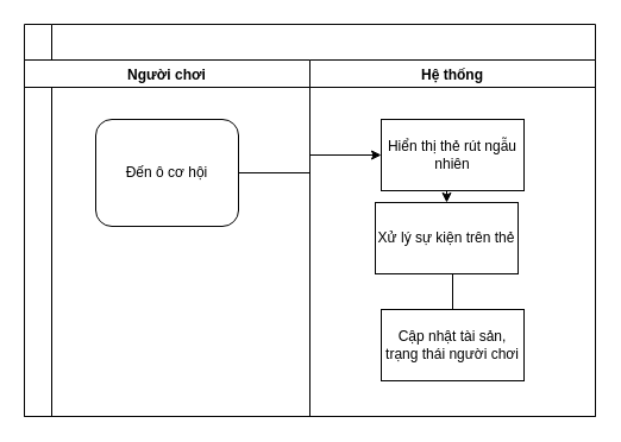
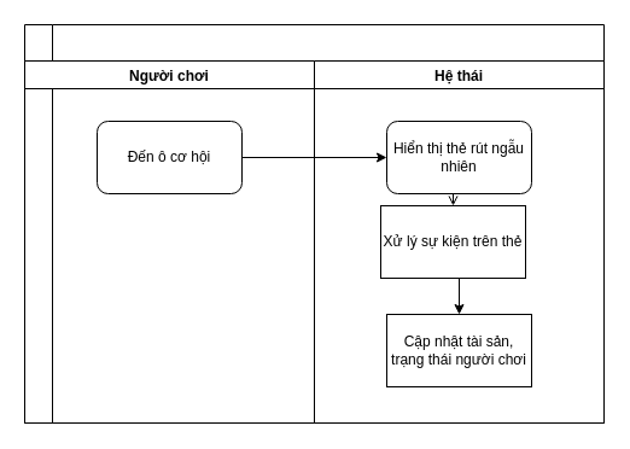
- <mxCell id="5" value="Hệ thống" style="swimlane;horizontal=1;" parent="2" vertex="1"><mxGeometry x="240" y="30" width="240" height="300" as="geometry" /></mxCell>
+ <mxCell id="5" value="Hệ thái" style="swimlane;horizontal=1;" parent="2" vertex="1"><mxGeometry x="240" y="30" width="240" height="300" as="geometry" /></mxCell>
- <mxCell id="7" value="Hiển thị thẻ rút ngẫu nhiên" style="rounded=0;whiteSpace=wrap;html=1;" parent="5" vertex="1"><mxGeometry x="60" y="50" width="120" height="60" as="geometry" /></mxCell>
+ <mxCell id="7" value="Hiển thị thẻ rút ngẫu nhiên" style="whiteSpace=wrap;html=1;rounded=1;" parent="5" vertex="1"><mxGeometry x="60" y="50" width="120" height="60" as="geometry" /></mxCell>
- <mxCell id="4" value="Đến ô cơ hội" style="rounded=1;whiteSpace=wrap;html=1;" parent="3" vertex="1"><mxGeometry x="60" y="50" width="120" height="90" as="geometry" /></mxCell>
+ <mxCell id="4" value="Đến ô cơ hội" style="rounded=1;whiteSpace=wrap;html=1;" parent="3" vertex="1"><mxGeometry x="60" y="50" width="120" height="60" as="geometry" /></mxCell>
- <mxCell id="6" style="edgeStyle=orthogonalEdgeStyle;rounded=0;orthogonalLoop=1;jettySize=auto;html=1;exitX=0.5;exitY=1;exitDx=0;exitDy=0;entryX=0.5;entryY=0;entryDx=0;entryDy=0;" parent="5" source="7" target="9" edge="1"><mxGeometry relative="1" as="geometry" /></mxCell>
+ <mxCell id="6" style="edgeStyle=orthogonalEdgeStyle;rounded=0;orthogonalLoop=1;jettySize=auto;html=1;exitX=0.5;exitY=1;exitDx=0;exitDy=0;entryX=0.5;entryY=0;entryDx=0;entryDy=0;endArrow=open;" parent="5" source="7" target="9" edge="1"><mxGeometry relative="1" as="geometry" /></mxCell>
- <mxCell id="8" style="edgeStyle=orthogonalEdgeStyle;rounded=0;orthogonalLoop=1;jettySize=auto;html=1;exitX=0.5;exitY=1;exitDx=0;exitDy=0;entryX=0.5;entryY=0;entryDx=0;entryDy=0;endArrow=none;" parent="5" source="9" target="10" edge="1"><mxGeometry relative="1" as="geometry" /></mxCell>
+ <mxCell id="8" style="edgeStyle=orthogonalEdgeStyle;rounded=0;orthogonalLoop=1;jettySize=auto;html=1;exitX=0.5;exitY=1;exitDx=0;exitDy=0;entryX=0.5;entryY=0;entryDx=0;entryDy=0;" parent="5" source="9" target="10" edge="1"><mxGeometry relative="1" as="geometry" /></mxCell>
